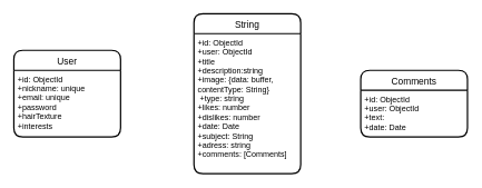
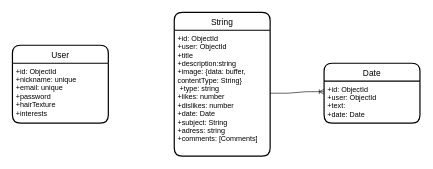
- <mxCell id="6" value="Comments" style="swimlane;childLayout=stackLayout;horizontal=1;startSize=30;horizontalStack=0;rounded=1;fontSize=14;fontStyle=0;strokeWidth=2;resizeParent=0;resizeLast=1;shadow=0;dashed=0;align=center;" parent="1" vertex="1"><mxGeometry x="540" y="105" width="160" height="100" as="geometry" /></mxCell>
+ <mxCell id="6" value="Date" style="swimlane;childLayout=stackLayout;horizontal=1;startSize=30;horizontalStack=0;rounded=1;fontSize=14;fontStyle=0;strokeWidth=2;resizeParent=0;resizeLast=1;shadow=0;dashed=0;align=center;" parent="1" vertex="1"><mxGeometry x="540" y="105" width="160" height="100" as="geometry" /></mxCell>
+ <mxCell id="8" value="" style="edgeStyle=entityRelationEdgeStyle;fontSize=12;html=1;endArrow=ERoneToMany;rounded=0;fontColor=#000000;entryX=0;entryY=0.25;entryDx=0;entryDy=0;exitX=1;exitY=0.5;exitDx=0;exitDy=0;" parent="1" target="7" edge="1" source="5"><mxGeometry width="100" height="100" relative="1" as="geometry"><mxPoint x="460" y="-5" as="sourcePoint" /><mxPoint x="430" y="125" as="targetPoint" /></mxGeometry></mxCell>
